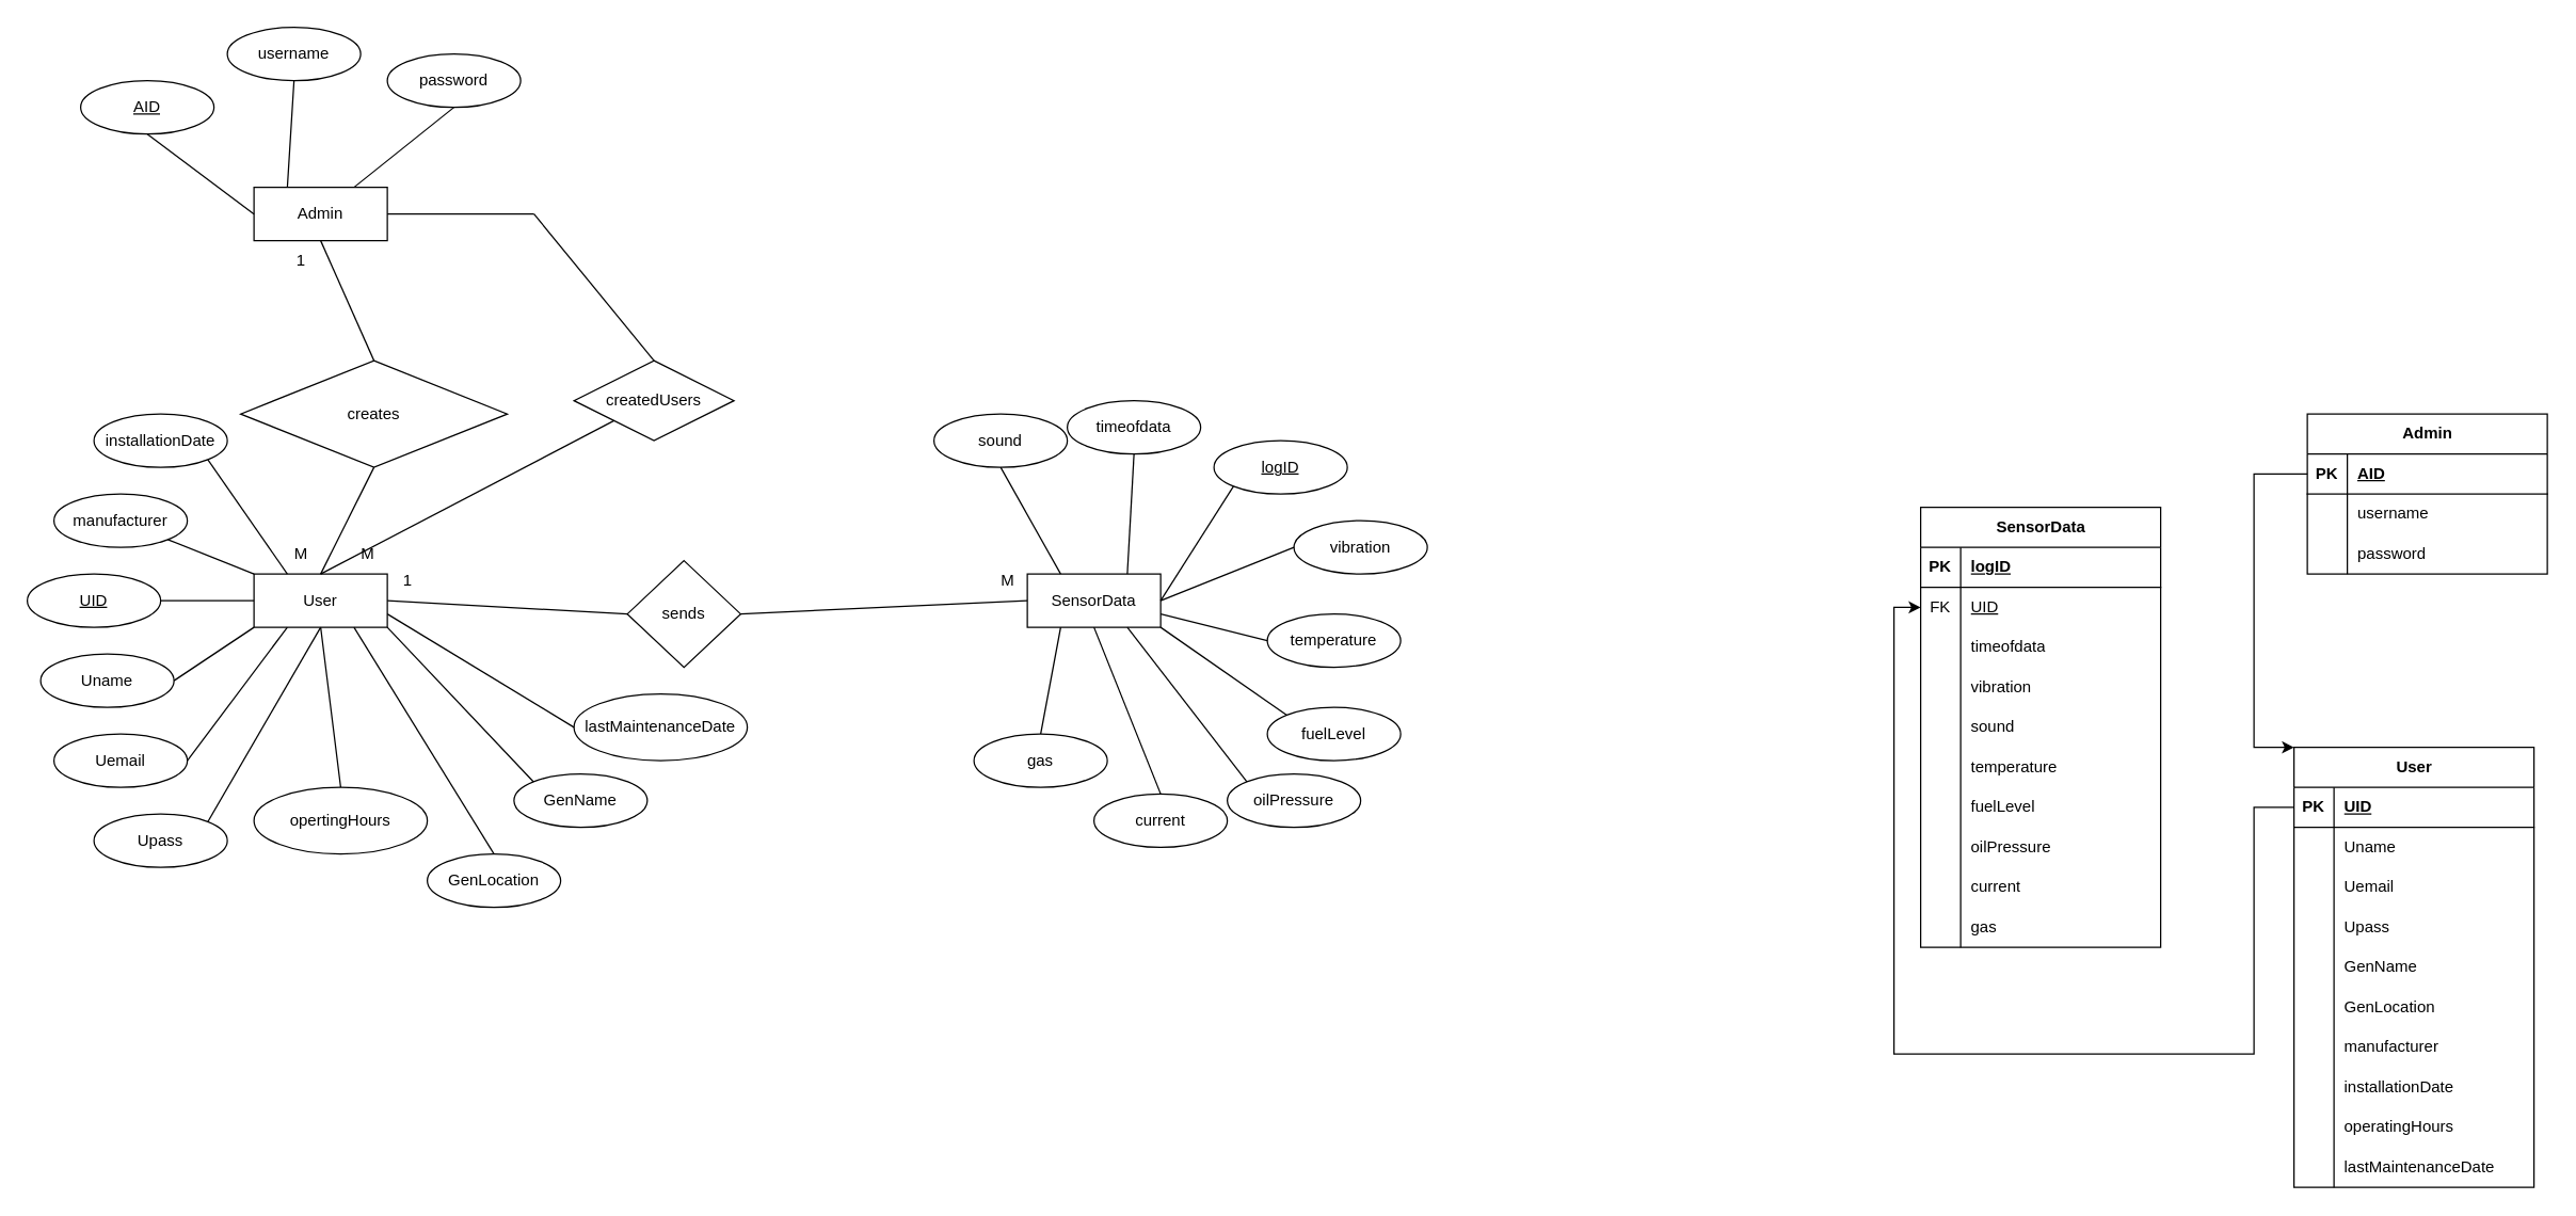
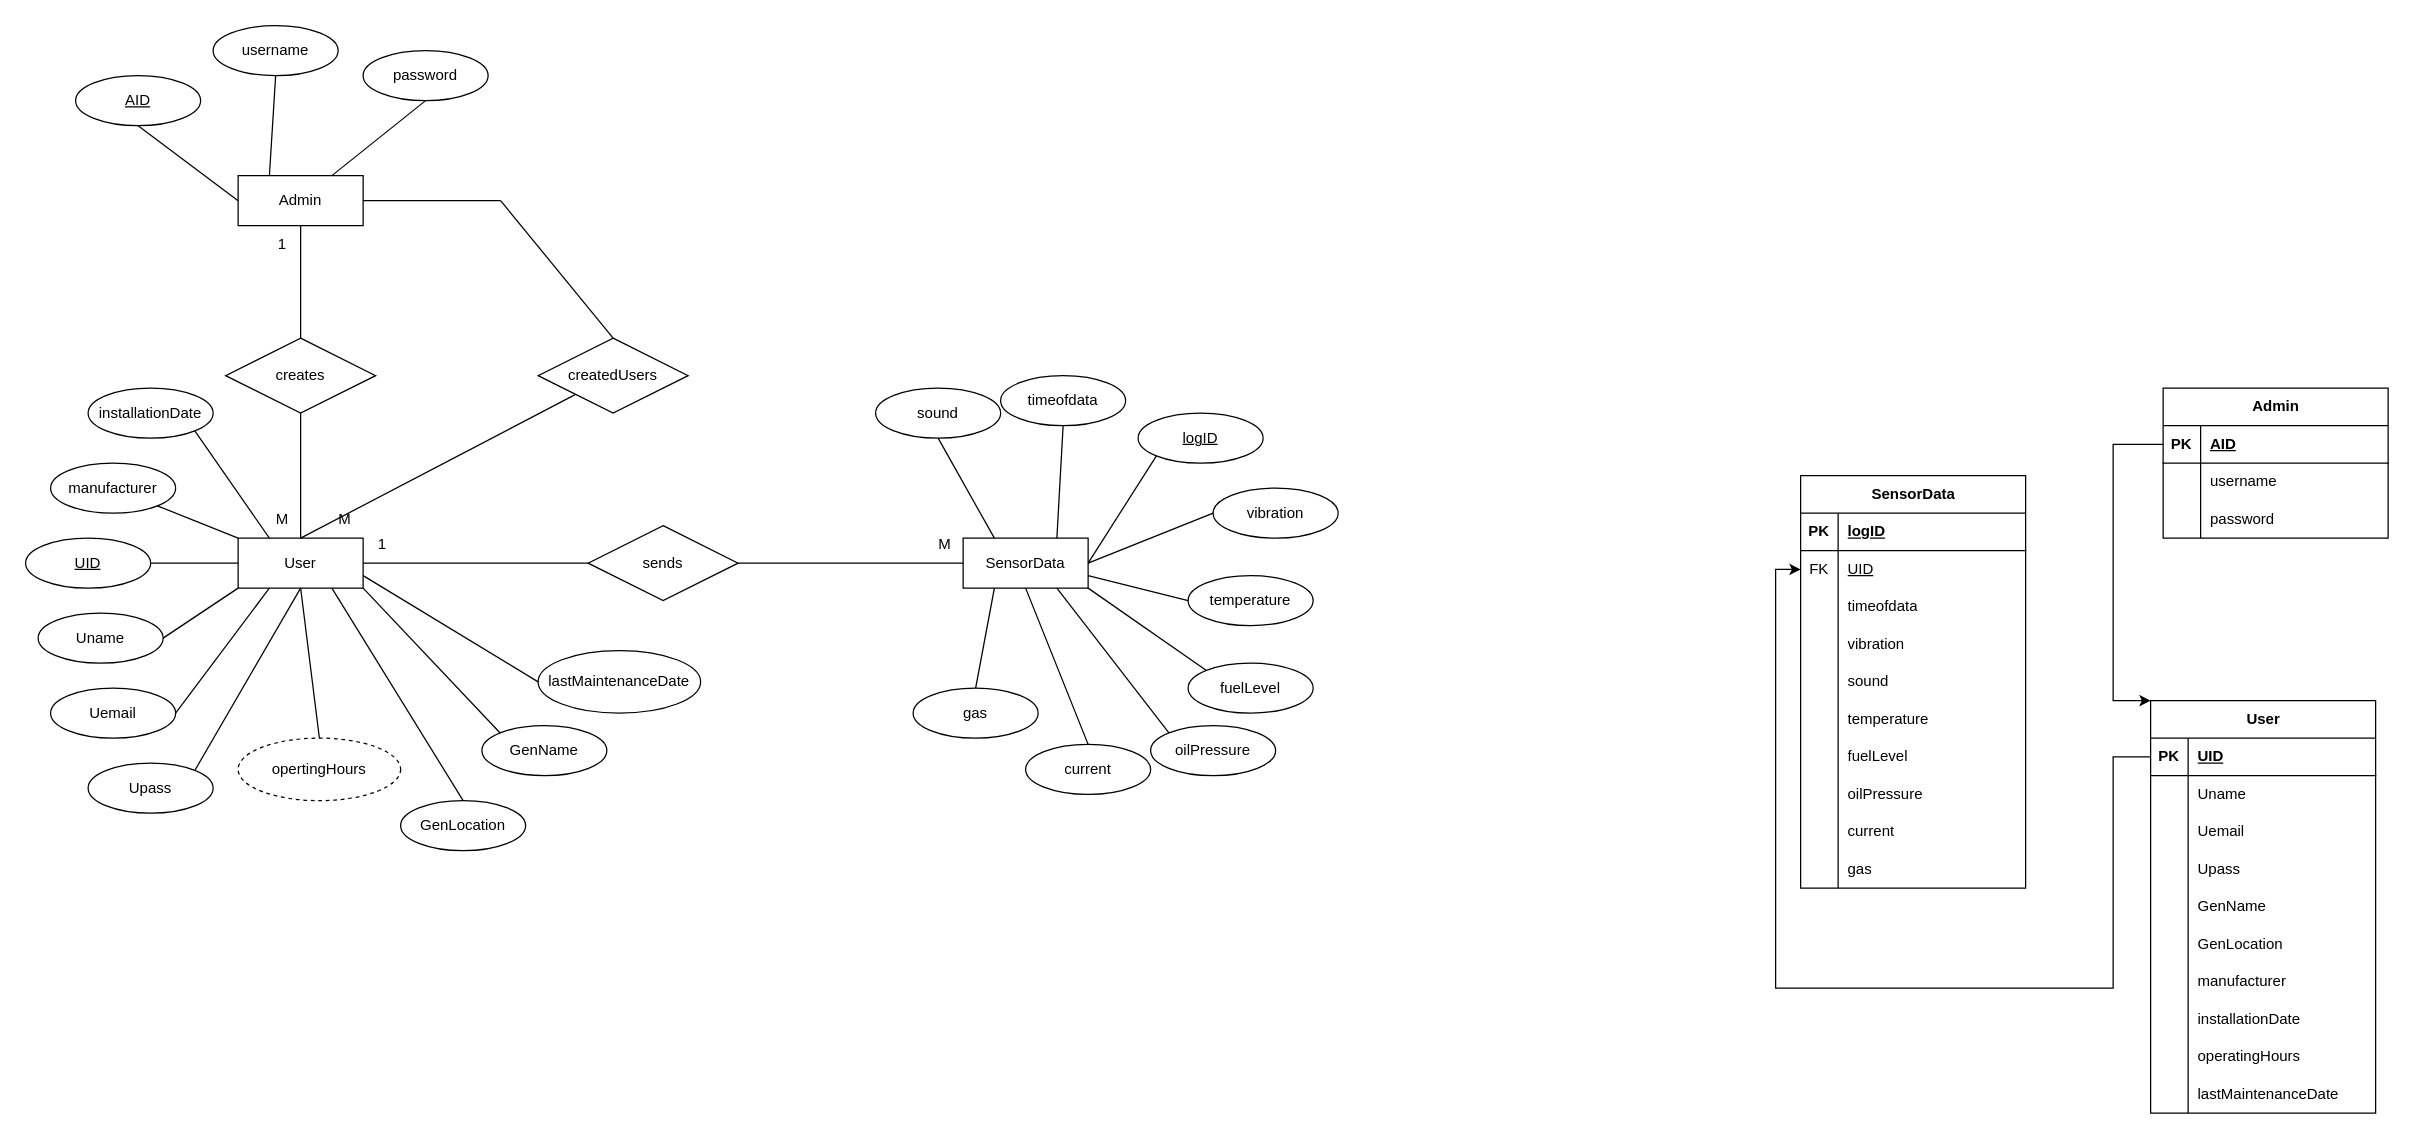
- <mxCell id="54" value="creates" style="shape=rhombus;perimeter=rhombusPerimeter;whiteSpace=wrap;html=1;align=center;" vertex="1" parent="1"><mxGeometry x="180" y="270" width="200" height="80" as="geometry" /></mxCell>
+ <mxCell id="54" value="creates" style="shape=rhombus;perimeter=rhombusPerimeter;whiteSpace=wrap;html=1;align=center;" vertex="1" parent="1"><mxGeometry x="180" y="270" width="120" height="60" as="geometry" /></mxCell>
- <mxCell id="6" value="sends" style="shape=rhombus;perimeter=rhombusPerimeter;whiteSpace=wrap;html=1;align=center;" vertex="1" parent="1"><mxGeometry x="470" y="420" width="85" height="80" as="geometry" /></mxCell>
+ <mxCell id="6" value="sends" style="shape=rhombus;perimeter=rhombusPerimeter;whiteSpace=wrap;html=1;align=center;" vertex="1" parent="1"><mxGeometry x="470" y="420" width="120" height="60" as="geometry" /></mxCell>
- <mxCell id="22" value="opertingHours" style="ellipse;whiteSpace=wrap;html=1;align=center;" vertex="1" parent="1"><mxGeometry x="190" y="590" width="130" height="50" as="geometry" /></mxCell>
+ <mxCell id="22" value="opertingHours" style="ellipse;whiteSpace=wrap;html=1;align=center;dashed=1;" vertex="1" parent="1"><mxGeometry x="190" y="590" width="130" height="50" as="geometry" /></mxCell>
